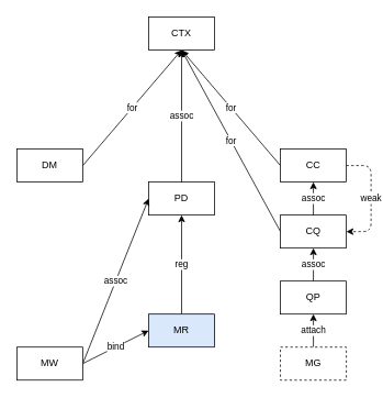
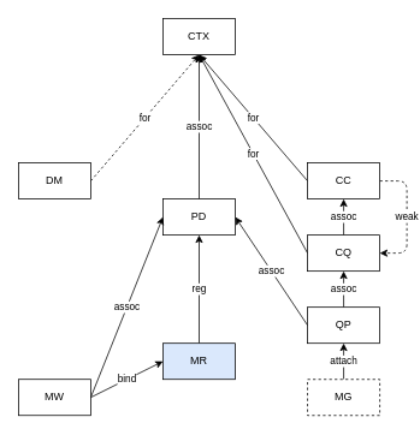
- <mxCell id="21" value="for" style="edgeStyle=none;html=1;entryX=0.5;entryY=1;entryDx=0;entryDy=0;exitX=1;exitY=0.5;exitDx=0;exitDy=0;" parent="1" source="22" target="2" edge="1"><mxGeometry relative="1" as="geometry" /></mxCell>
+ <mxCell id="21" value="for" style="edgeStyle=none;html=1;entryX=0.5;entryY=1;entryDx=0;entryDy=0;exitX=1;exitY=0.5;exitDx=0;exitDy=0;dashed=1;" parent="1" source="22" target="2" edge="1"><mxGeometry relative="1" as="geometry" /></mxCell>
+ <mxCell id="16" value="assoc" style="edgeStyle=none;html=1;entryX=1;entryY=0.5;entryDx=0;entryDy=0;exitX=0;exitY=0.5;exitDx=0;exitDy=0;" parent="1" source="18" target="4" edge="1"><mxGeometry relative="1" as="geometry"><mxPoint x="660" y="260" as="targetPoint" /></mxGeometry></mxCell>
